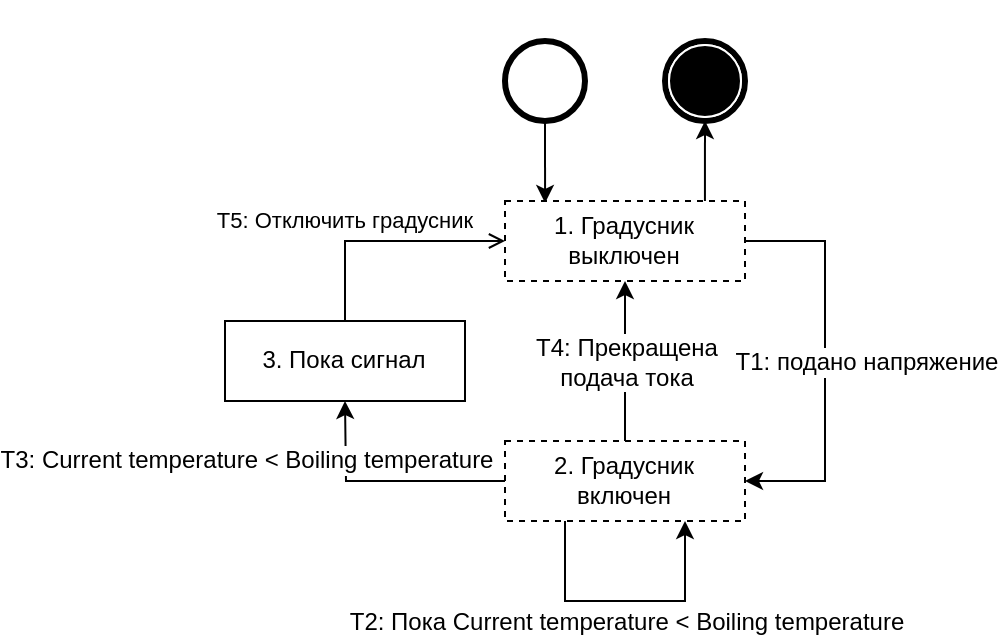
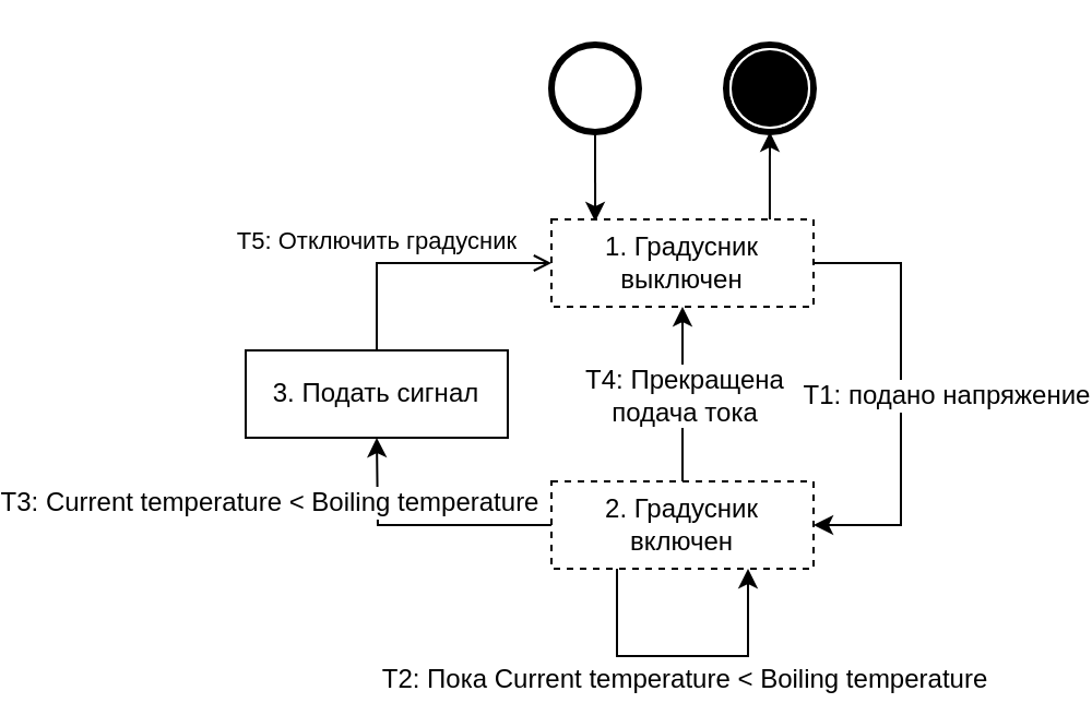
- <mxCell id="17" value="3. Пока сигнал" style="rounded=0;whiteSpace=wrap;html=1;" vertex="1" parent="1"><mxGeometry x="20" y="160" width="120" height="40" as="geometry" /></mxCell>
+ <mxCell id="17" value="3. Подать сигнал" style="rounded=0;whiteSpace=wrap;html=1;" vertex="1" parent="1"><mxGeometry x="20" y="160" width="120" height="40" as="geometry" /></mxCell>
